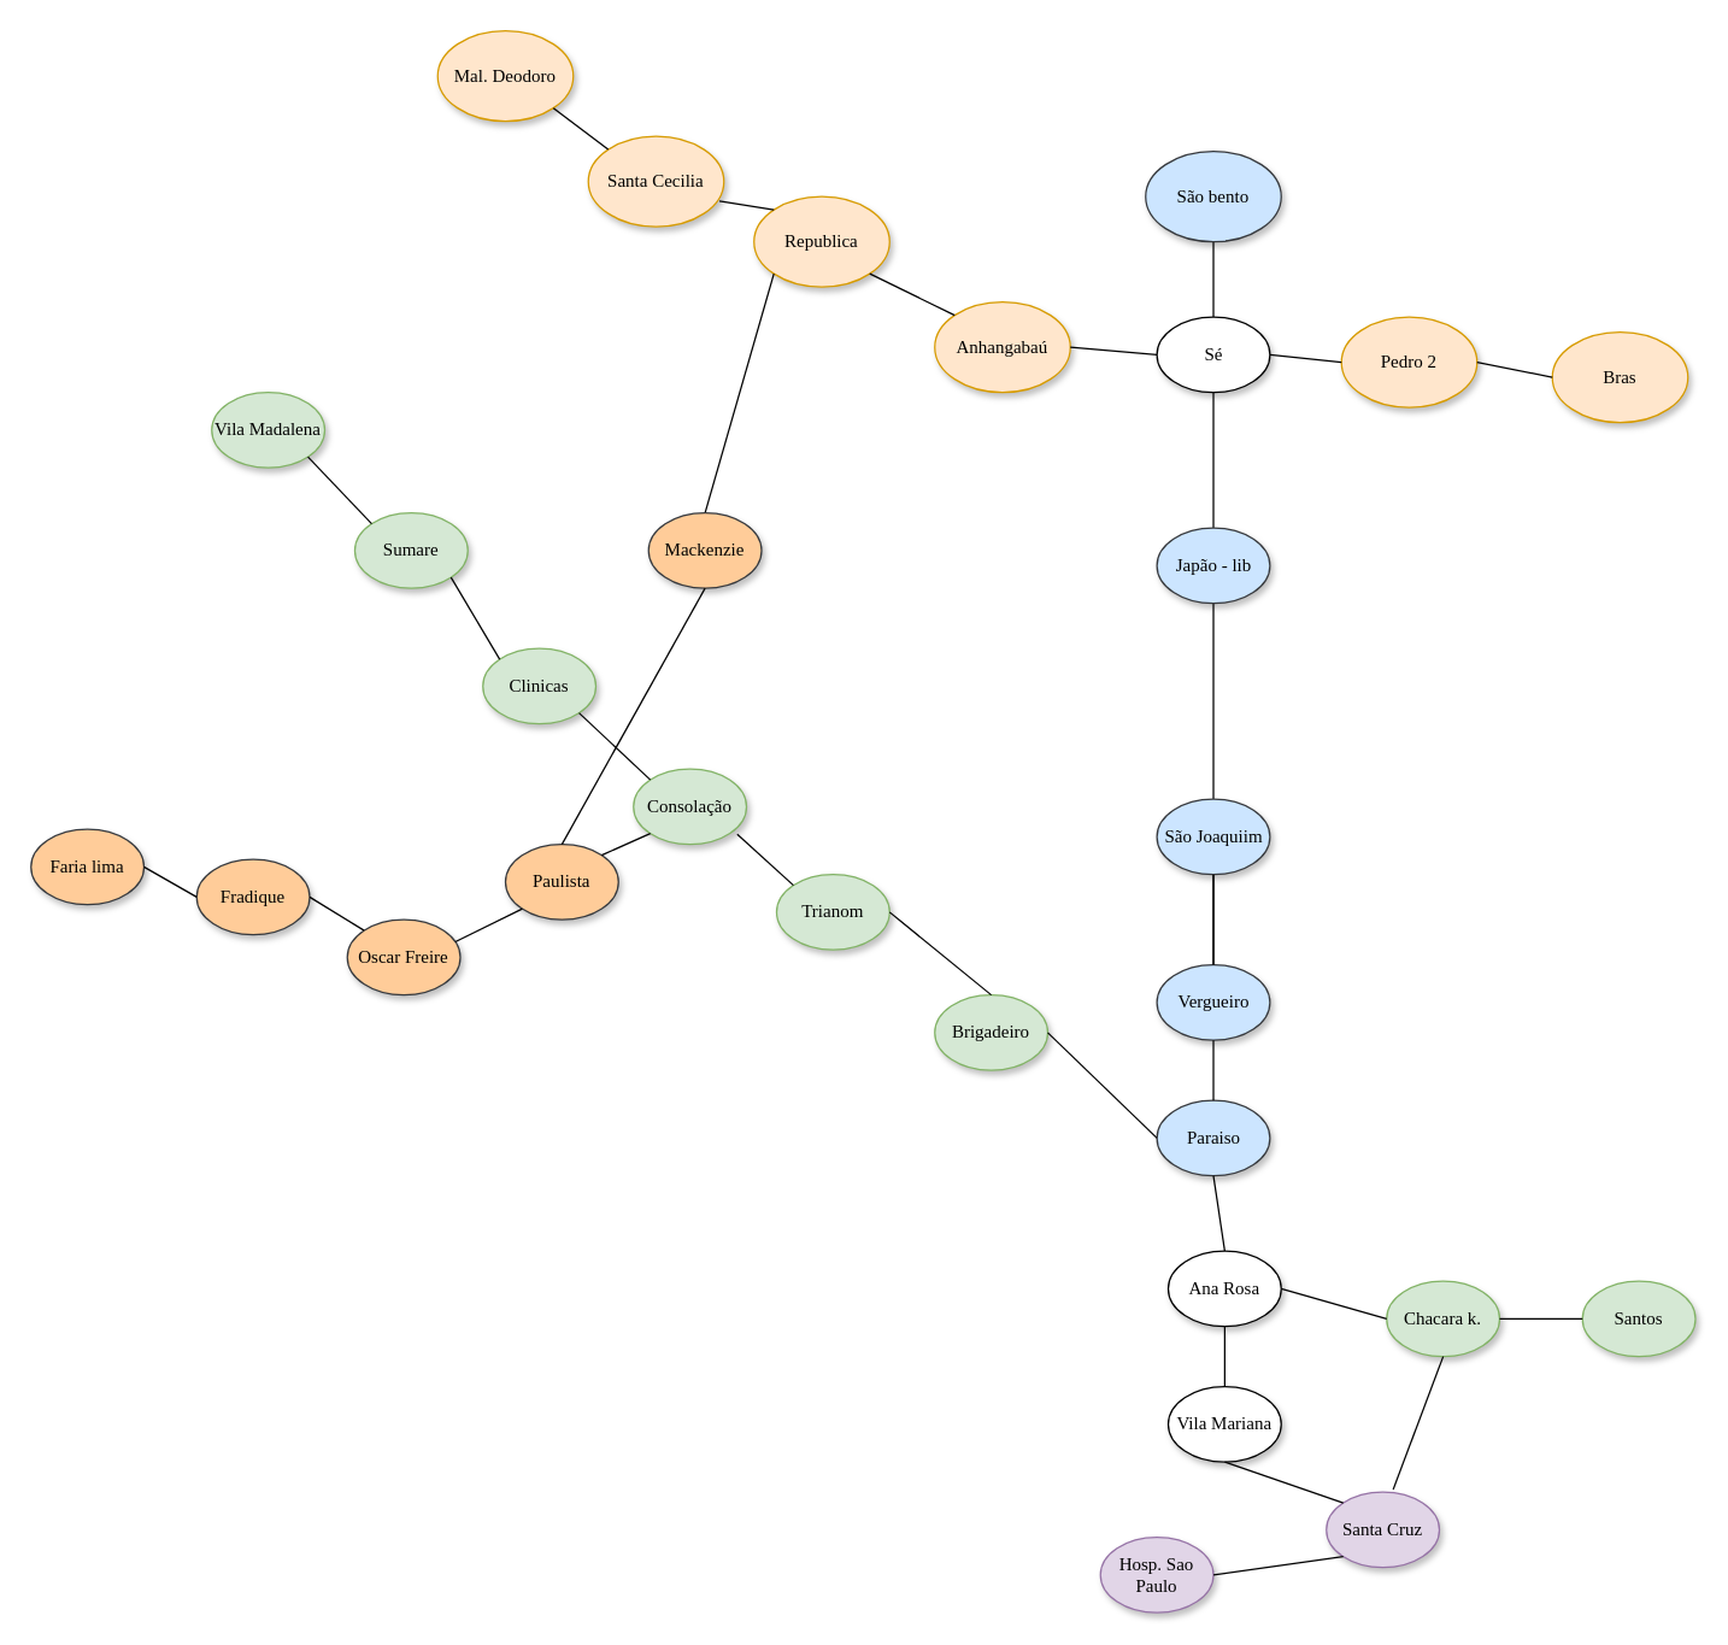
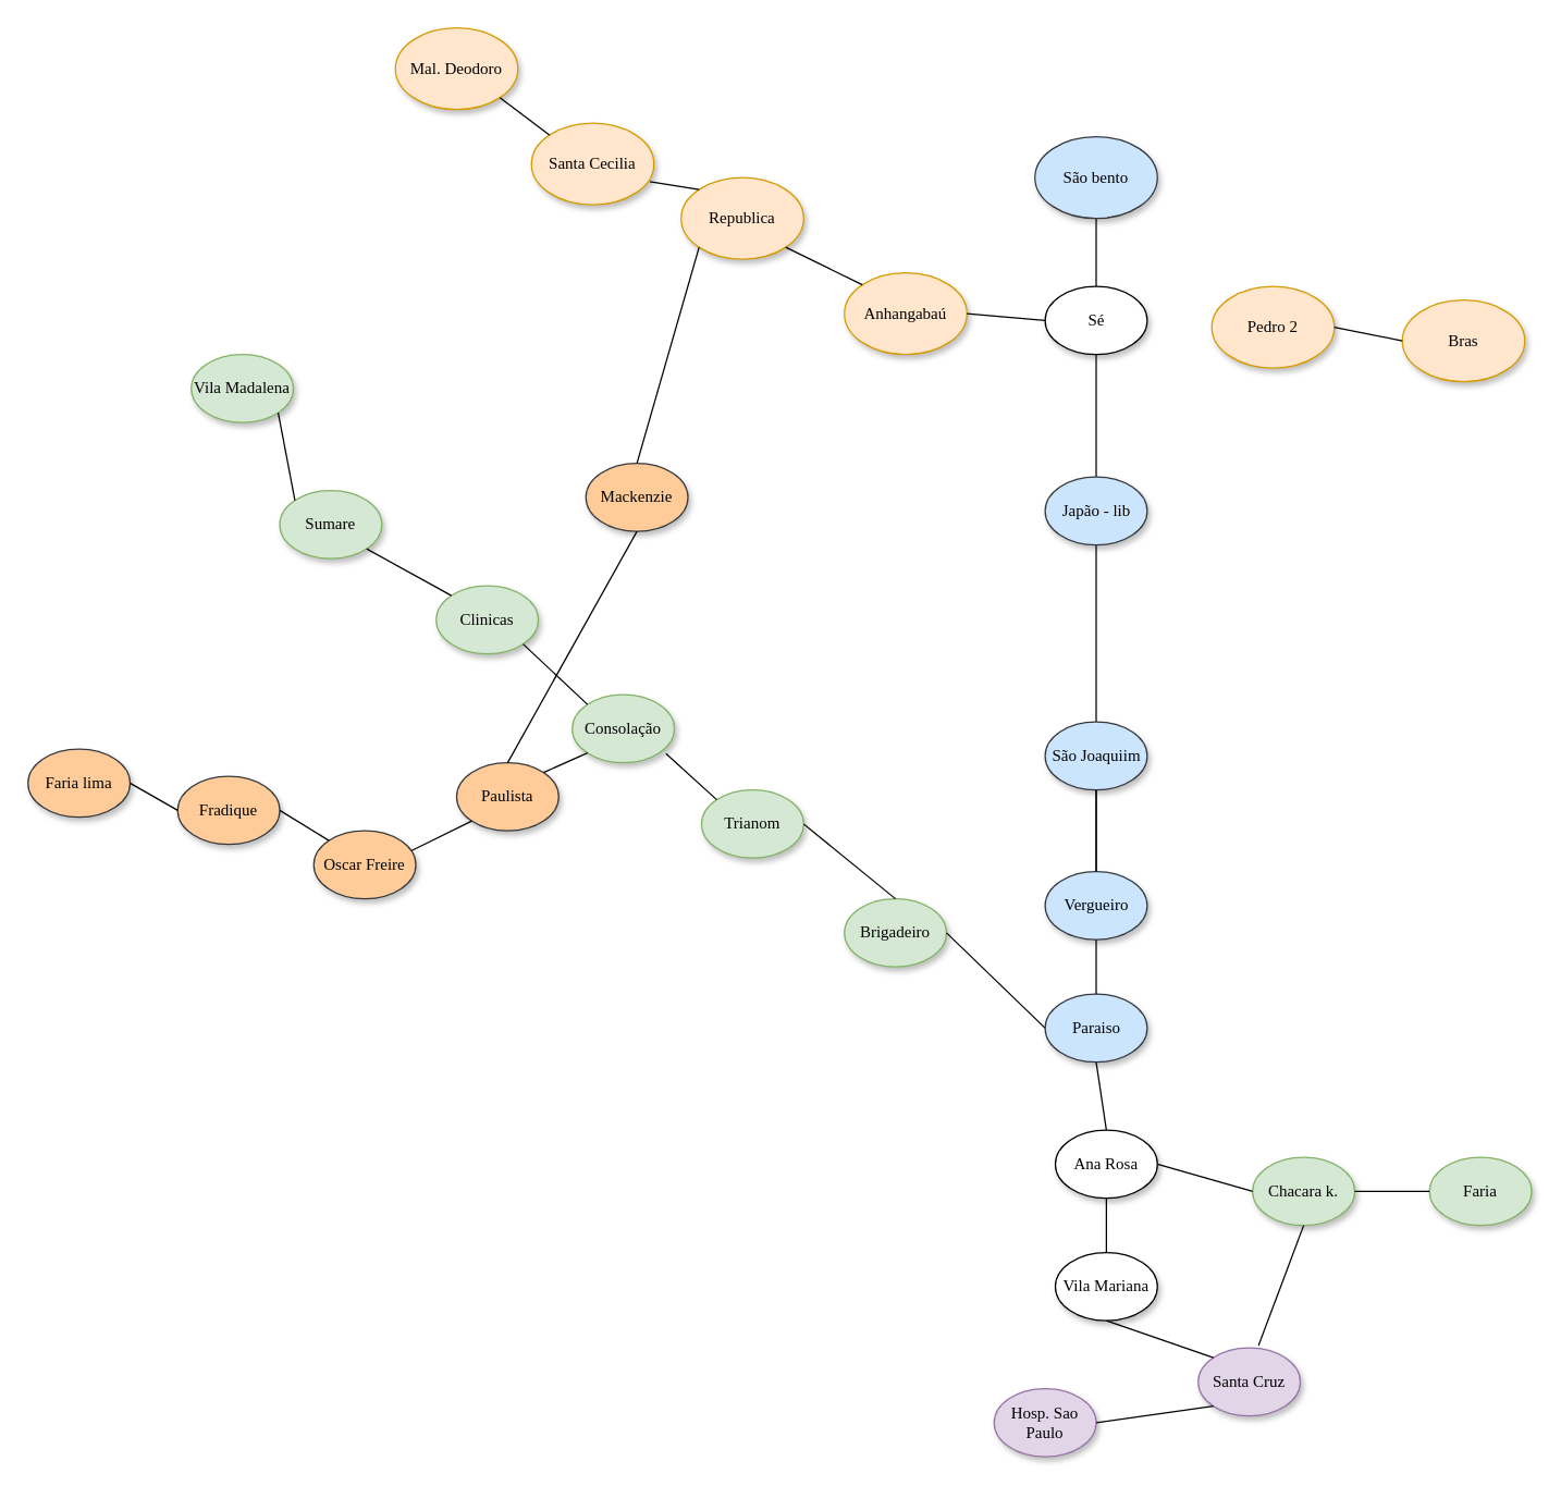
- <mxCell id="30" style="edgeStyle=none;rounded=1;html=1;labelBackgroundColor=none;startArrow=none;startFill=0;startSize=5;endArrow=none;endFill=0;endSize=5;jettySize=auto;orthogonalLoop=1;strokeWidth=1;fontFamily=Verdana;fontSize=12;exitX=1;exitY=0.5;exitDx=0;exitDy=0;entryX=0;entryY=0.5;entryDx=0;entryDy=0;" edge="1" parent="1" source="5" target="23"><mxGeometry relative="1" as="geometry"><mxPoint x="1080" y="160" as="sourcePoint" /><mxPoint x="1080" y="210" as="targetPoint" /></mxGeometry></mxCell>
- <mxCell id="42" value="Sumare" style="ellipse;whiteSpace=wrap;html=1;rounded=0;shadow=1;comic=0;labelBackgroundColor=none;strokeWidth=1;fontFamily=Verdana;fontSize=12;align=center;fillColor=#d5e8d4;strokeColor=#82b366;" vertex="1" parent="1"><mxGeometry x="235" y="340" width="75" height="50" as="geometry" /></mxCell>
+ <mxCell id="42" value="Sumare" style="ellipse;whiteSpace=wrap;html=1;rounded=0;shadow=1;comic=0;labelBackgroundColor=none;strokeWidth=1;fontFamily=Verdana;fontSize=12;align=center;fillColor=#d5e8d4;strokeColor=#82b366;" vertex="1" parent="1"><mxGeometry x="205" y="360" width="75" height="50" as="geometry" /></mxCell>
- <mxCell id="35" value="Santos" style="ellipse;whiteSpace=wrap;html=1;rounded=0;shadow=1;comic=0;labelBackgroundColor=none;strokeWidth=1;fontFamily=Verdana;fontSize=12;align=center;fillColor=#d5e8d4;strokeColor=#82b366;" vertex="1" parent="1"><mxGeometry x="1050" y="850" width="75" height="50" as="geometry" /></mxCell>
+ <mxCell id="35" value="Faria" style="ellipse;whiteSpace=wrap;html=1;rounded=0;shadow=1;comic=0;labelBackgroundColor=none;strokeWidth=1;fontFamily=Verdana;fontSize=12;align=center;fillColor=#d5e8d4;strokeColor=#82b366;" vertex="1" parent="1"><mxGeometry x="1050" y="850" width="75" height="50" as="geometry" /></mxCell>
